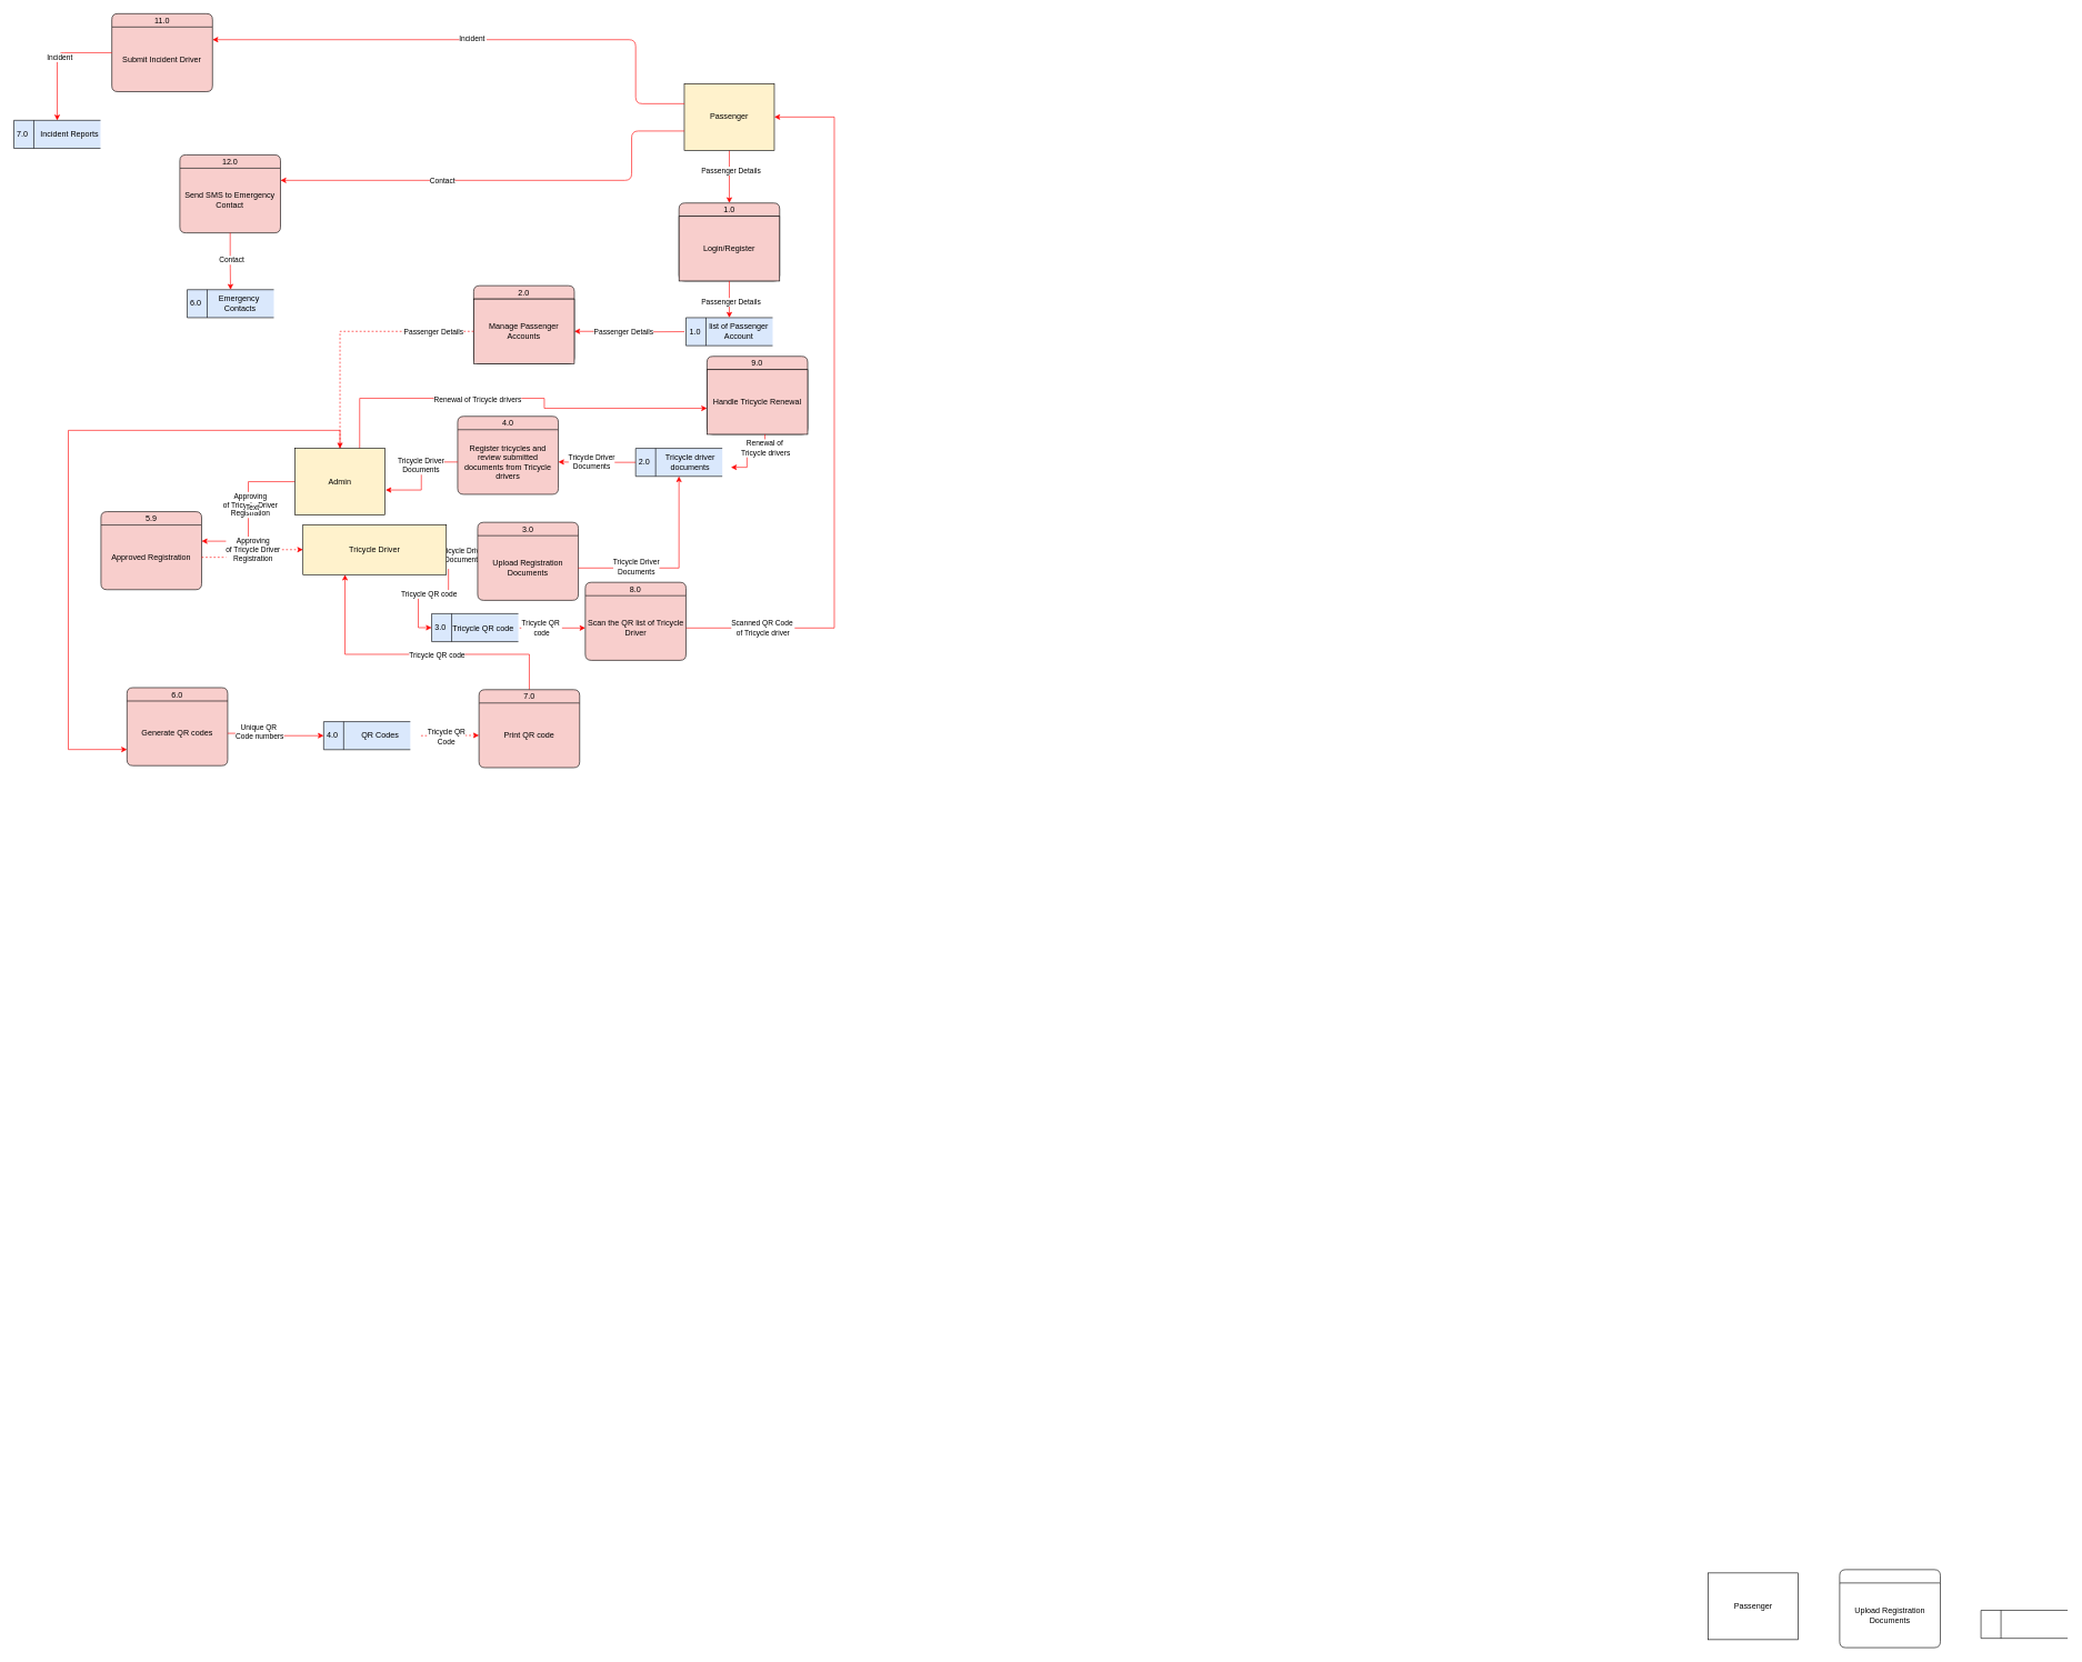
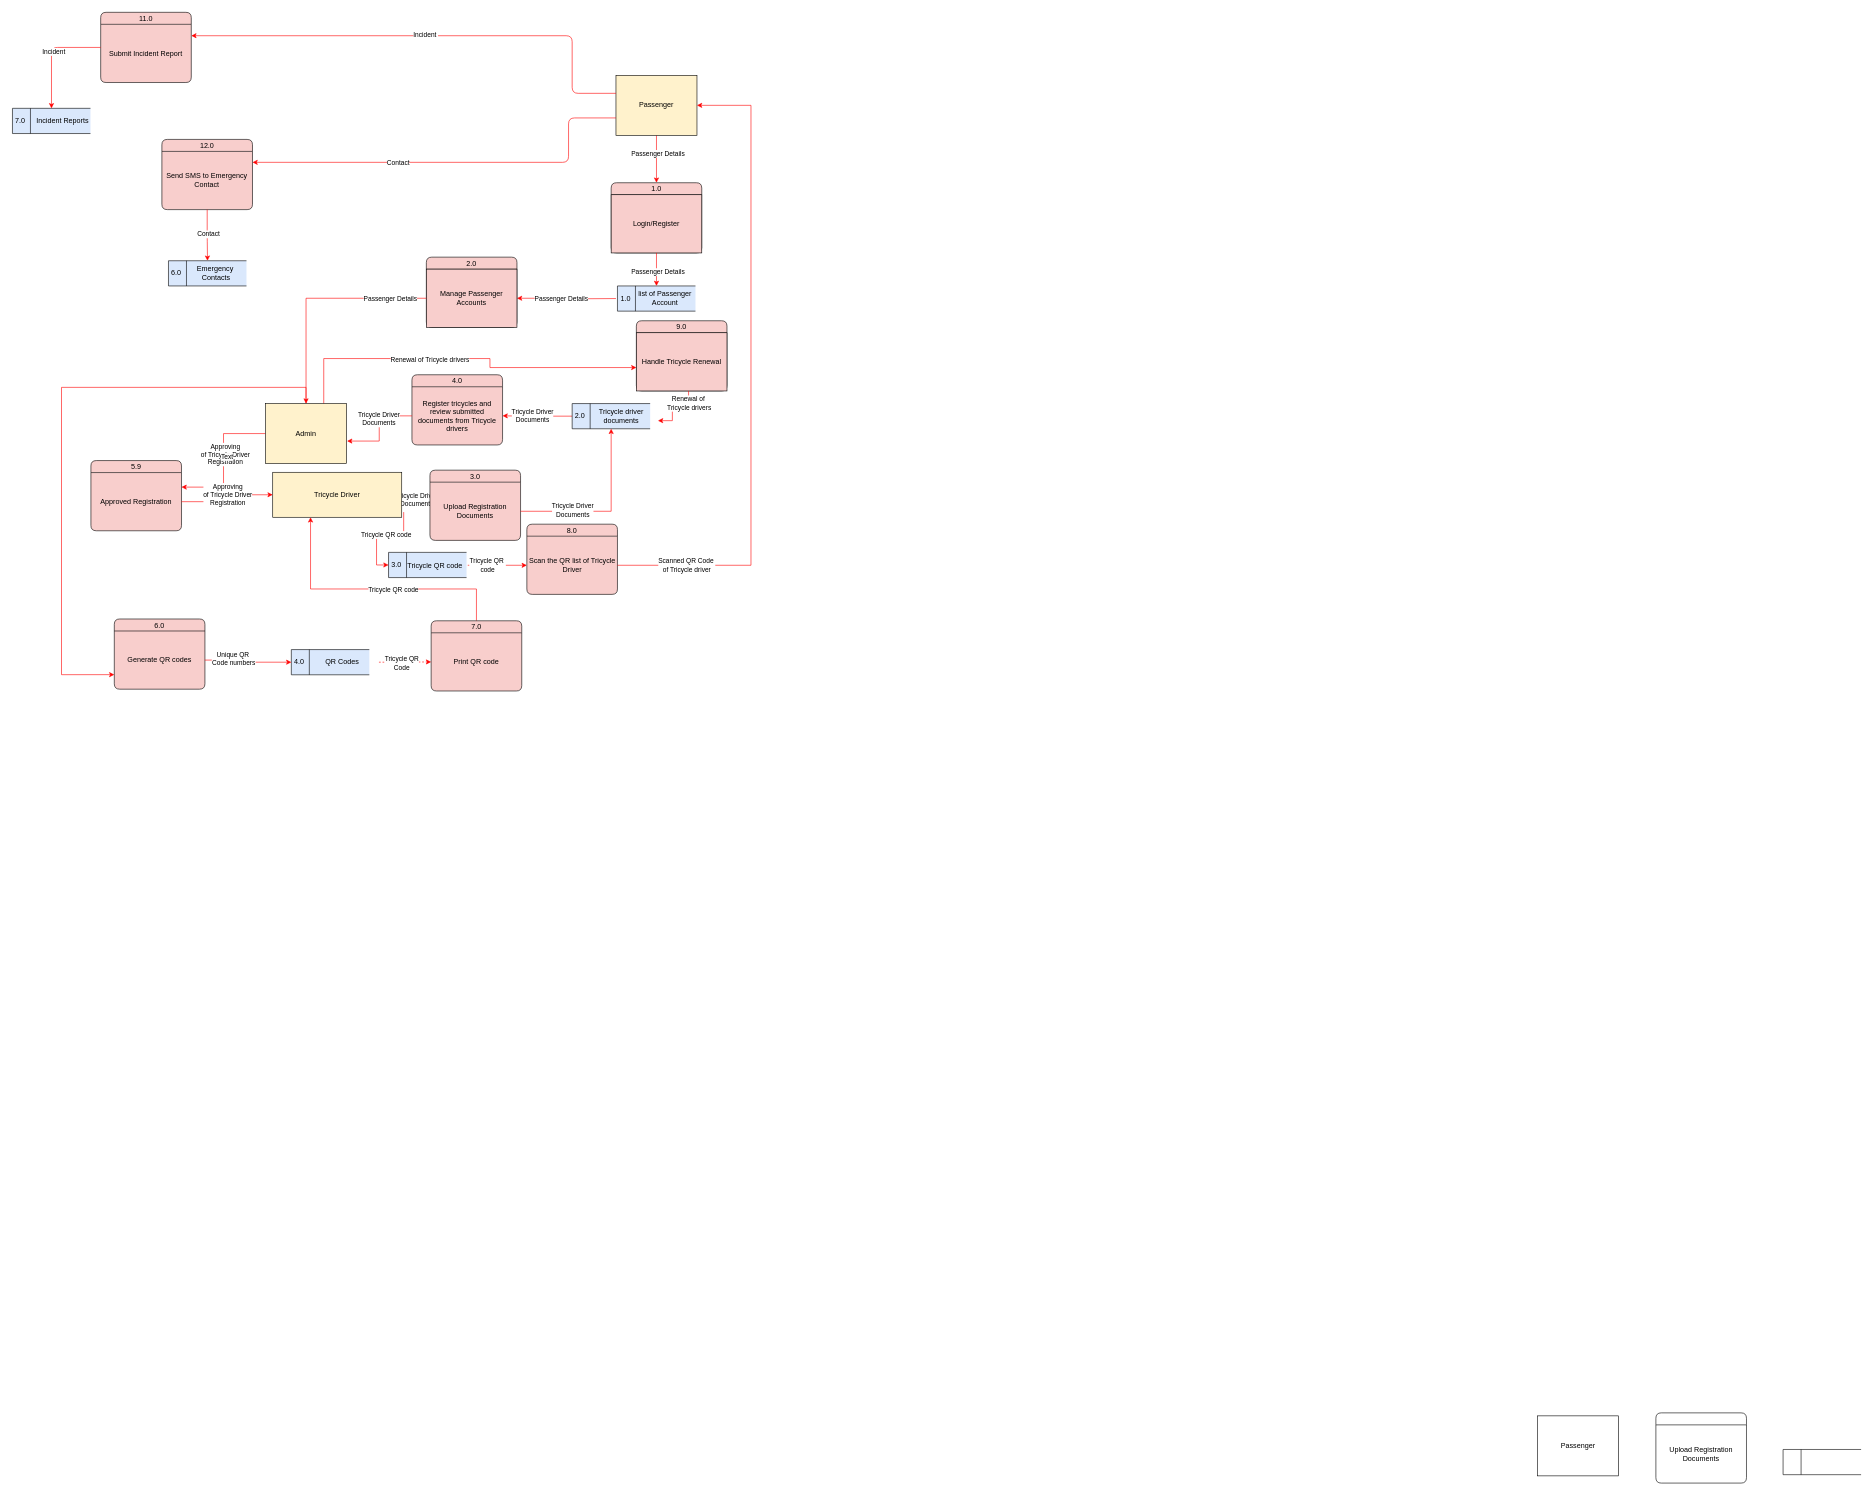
- <mxCell id="73" value="Submit Incident Driver" style="text;html=1;align=center;verticalAlign=middle;whiteSpace=wrap;" parent="72" vertex="1"><mxGeometry y="20" width="151" height="97" as="geometry" /></mxCell>
+ <mxCell id="73" value="Submit Incident Report" style="text;html=1;align=center;verticalAlign=middle;whiteSpace=wrap;" parent="72" vertex="1"><mxGeometry y="20" width="151" height="97" as="geometry" /></mxCell>
- <mxCell id="32" style="edgeStyle=orthogonalEdgeStyle;rounded=0;orthogonalLoop=1;jettySize=auto;html=1;entryX=0.5;entryY=0;entryDx=0;entryDy=0;strokeColor=light-dark(#FF0000,#EDEDED);dashed=1;" parent="1" source="31" target="8" edge="1"><mxGeometry relative="1" as="geometry" /></mxCell>
+ <mxCell id="32" style="edgeStyle=orthogonalEdgeStyle;rounded=0;orthogonalLoop=1;jettySize=auto;html=1;entryX=0.5;entryY=0;entryDx=0;entryDy=0;strokeColor=light-dark(#FF0000,#EDEDED);" parent="1" source="31" target="8" edge="1"><mxGeometry relative="1" as="geometry" /></mxCell>
- <mxCell id="46" style="edgeStyle=orthogonalEdgeStyle;rounded=0;orthogonalLoop=1;jettySize=auto;html=1;entryX=0;entryY=0.5;entryDx=0;entryDy=0;strokeColor=light-dark(#FF0000,#EDEDED);dashed=1;" parent="1" source="45" target="39" edge="1"><mxGeometry relative="1" as="geometry" /></mxCell>
+ <mxCell id="46" style="edgeStyle=orthogonalEdgeStyle;rounded=0;orthogonalLoop=1;jettySize=auto;html=1;entryX=0;entryY=0.5;entryDx=0;entryDy=0;strokeColor=light-dark(#FF0000,#EDEDED);" parent="1" source="45" target="39" edge="1"><mxGeometry relative="1" as="geometry" /></mxCell>
